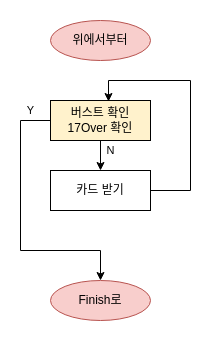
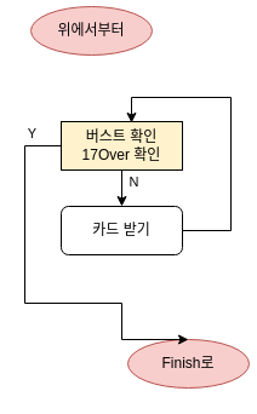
- <mxCell id="2" value="위에서부터" style="ellipse;whiteSpace=wrap;html=1;align=center;fillColor=#f8cecc;strokeColor=#b85450;" parent="1" vertex="1"><mxGeometry x="50" y="20" width="100" height="40" as="geometry" /></mxCell>
+ <mxCell id="2" value="위에서부터" style="ellipse;whiteSpace=wrap;html=1;align=center;fillColor=#f8cecc;strokeColor=#b85450;" parent="1" vertex="1"><mxGeometry x="25" y="5" width="100" height="40" as="geometry" /></mxCell>
- <mxCell id="7" value="카드 받기" style="whiteSpace=wrap;html=1;align=center;" parent="1" vertex="1"><mxGeometry x="50" y="170" width="100" height="40" as="geometry" /></mxCell>
+ <mxCell id="7" value="카드 받기" style="whiteSpace=wrap;html=1;align=center;rounded=1;" parent="1" vertex="1"><mxGeometry x="50" y="170" width="100" height="40" as="geometry" /></mxCell>
- <mxCell id="3" value="Finish로" style="ellipse;whiteSpace=wrap;html=1;align=center;fillColor=#f8cecc;strokeColor=#b85450;" parent="1" vertex="1"><mxGeometry x="50" y="280" width="100" height="40" as="geometry" /></mxCell>
+ <mxCell id="3" value="Finish로" style="ellipse;whiteSpace=wrap;html=1;align=center;fillColor=#f8cecc;strokeColor=#b85450;" parent="1" vertex="1"><mxGeometry x="105" y="280" width="100" height="40" as="geometry" /></mxCell>
